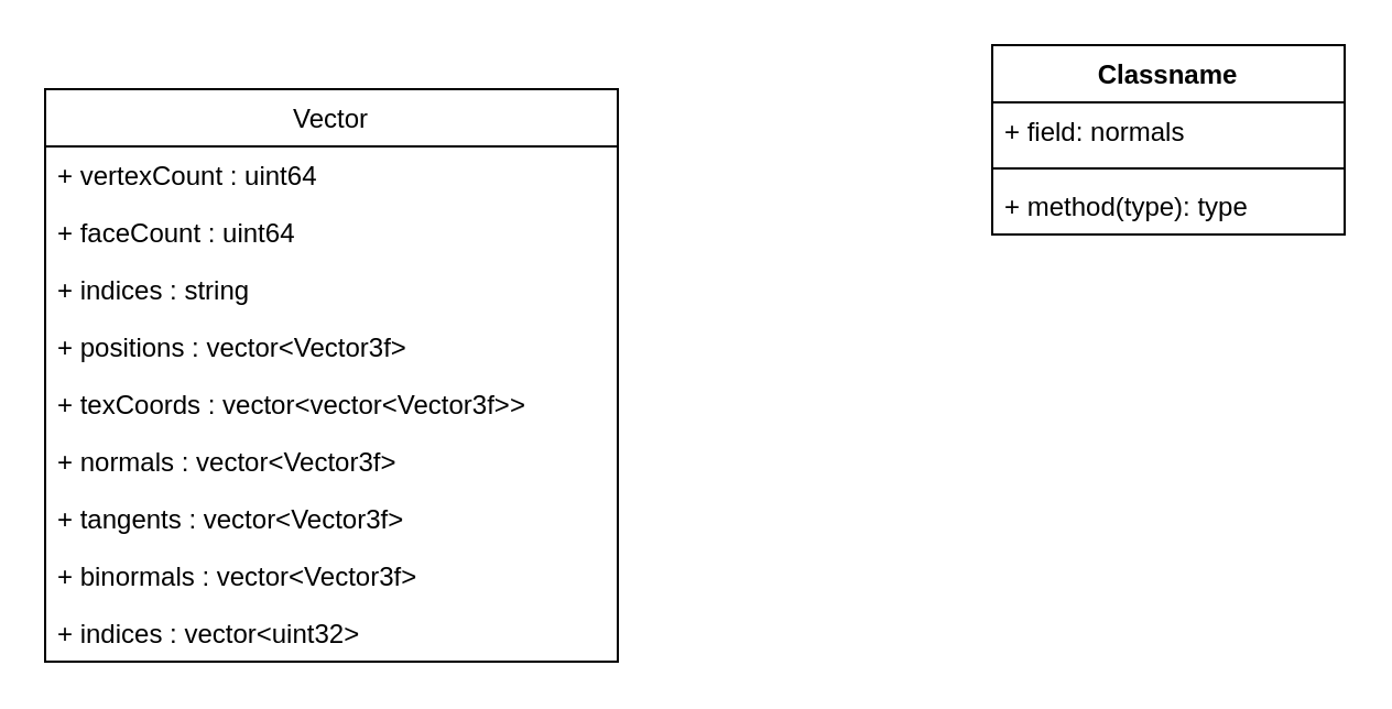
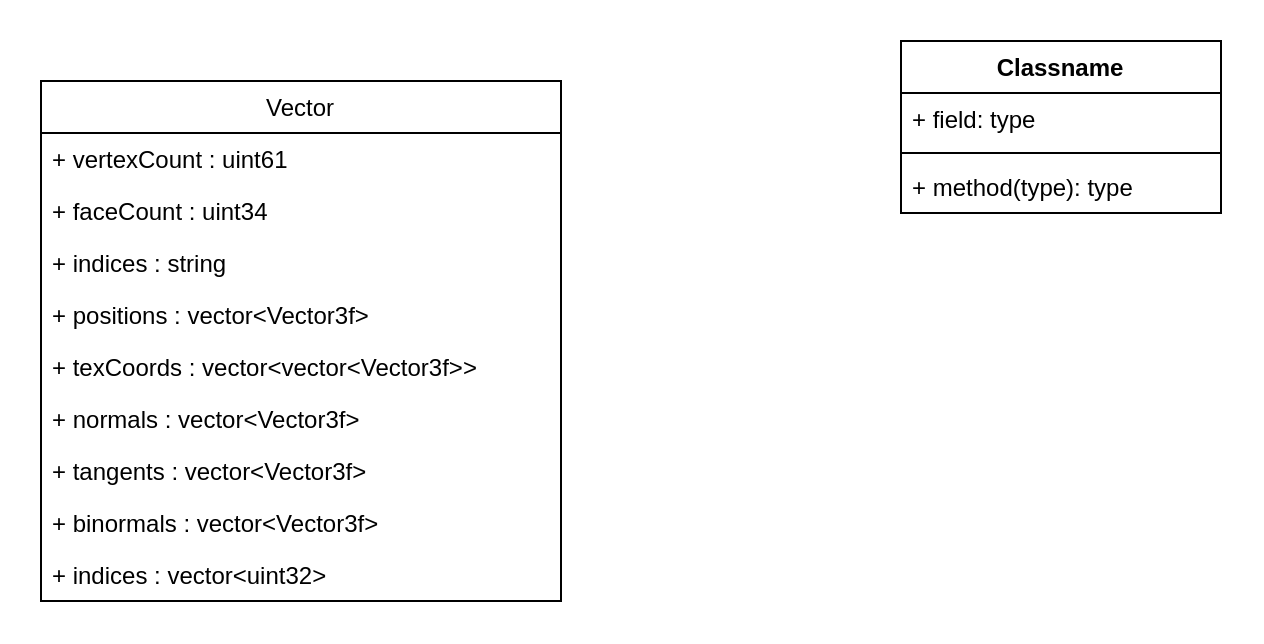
- <mxCell id="13" value="+ field: normals" style="text;strokeColor=none;fillColor=none;align=left;verticalAlign=top;spacingLeft=4;spacingRight=4;overflow=hidden;rotatable=0;points=[[0,0.5],[1,0.5]];portConstraint=eastwest;" vertex="1" parent="12"><mxGeometry y="26" width="160" height="26" as="geometry" /></mxCell>
+ <mxCell id="13" value="+ field: type" style="text;strokeColor=none;fillColor=none;align=left;verticalAlign=top;spacingLeft=4;spacingRight=4;overflow=hidden;rotatable=0;points=[[0,0.5],[1,0.5]];portConstraint=eastwest;" vertex="1" parent="12"><mxGeometry y="26" width="160" height="26" as="geometry" /></mxCell>
- <mxCell id="3" value="+ vertexCount : uint64" style="text;strokeColor=none;fillColor=none;align=left;verticalAlign=top;spacingLeft=4;spacingRight=4;overflow=hidden;rotatable=0;points=[[0,0.5],[1,0.5]];portConstraint=eastwest;" vertex="1" parent="2"><mxGeometry y="26" width="260" height="26" as="geometry" /></mxCell>
+ <mxCell id="3" value="+ vertexCount : uint61" style="text;strokeColor=none;fillColor=none;align=left;verticalAlign=top;spacingLeft=4;spacingRight=4;overflow=hidden;rotatable=0;points=[[0,0.5],[1,0.5]];portConstraint=eastwest;" vertex="1" parent="2"><mxGeometry y="26" width="260" height="26" as="geometry" /></mxCell>
- <mxCell id="4" value="+ faceCount : uint64" style="text;strokeColor=none;fillColor=none;align=left;verticalAlign=top;spacingLeft=4;spacingRight=4;overflow=hidden;rotatable=0;points=[[0,0.5],[1,0.5]];portConstraint=eastwest;" vertex="1" parent="2"><mxGeometry y="52" width="260" height="26" as="geometry" /></mxCell>
+ <mxCell id="4" value="+ faceCount : uint34" style="text;strokeColor=none;fillColor=none;align=left;verticalAlign=top;spacingLeft=4;spacingRight=4;overflow=hidden;rotatable=0;points=[[0,0.5],[1,0.5]];portConstraint=eastwest;" vertex="1" parent="2"><mxGeometry y="52" width="260" height="26" as="geometry" /></mxCell>
